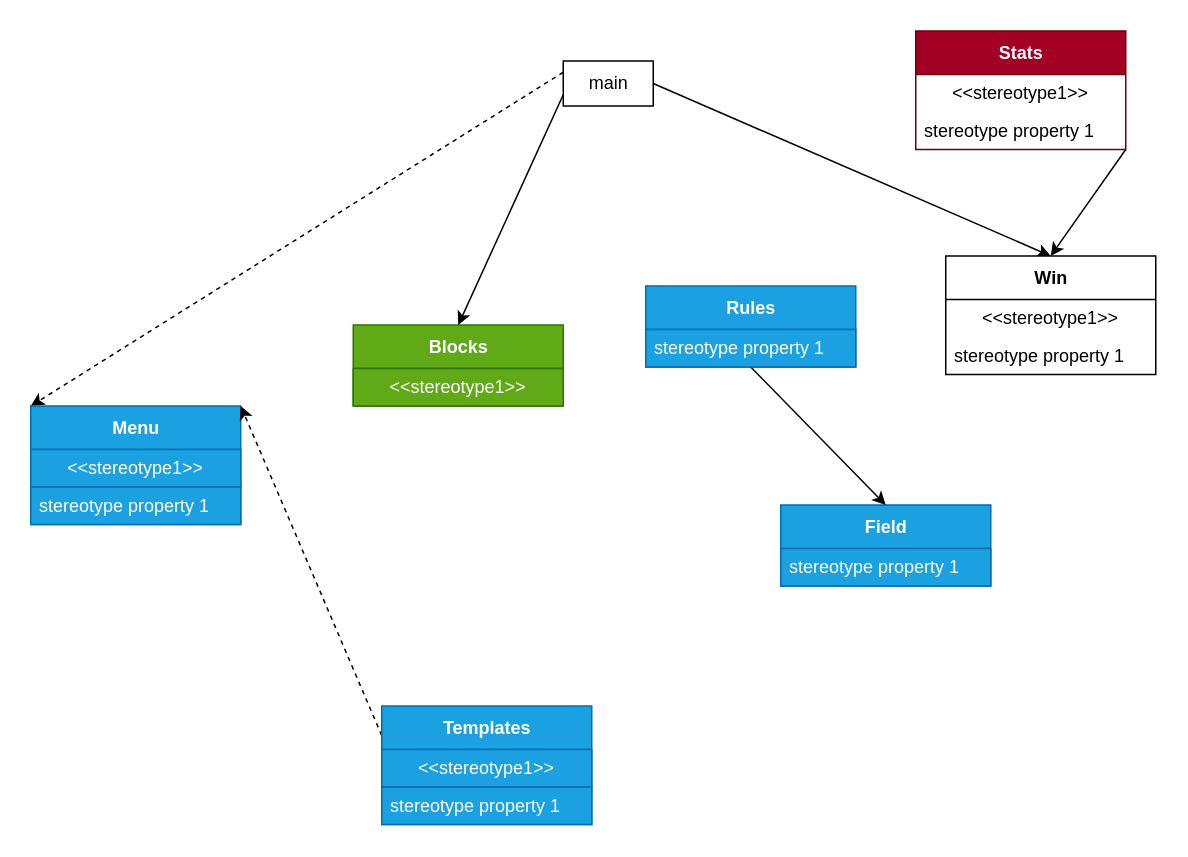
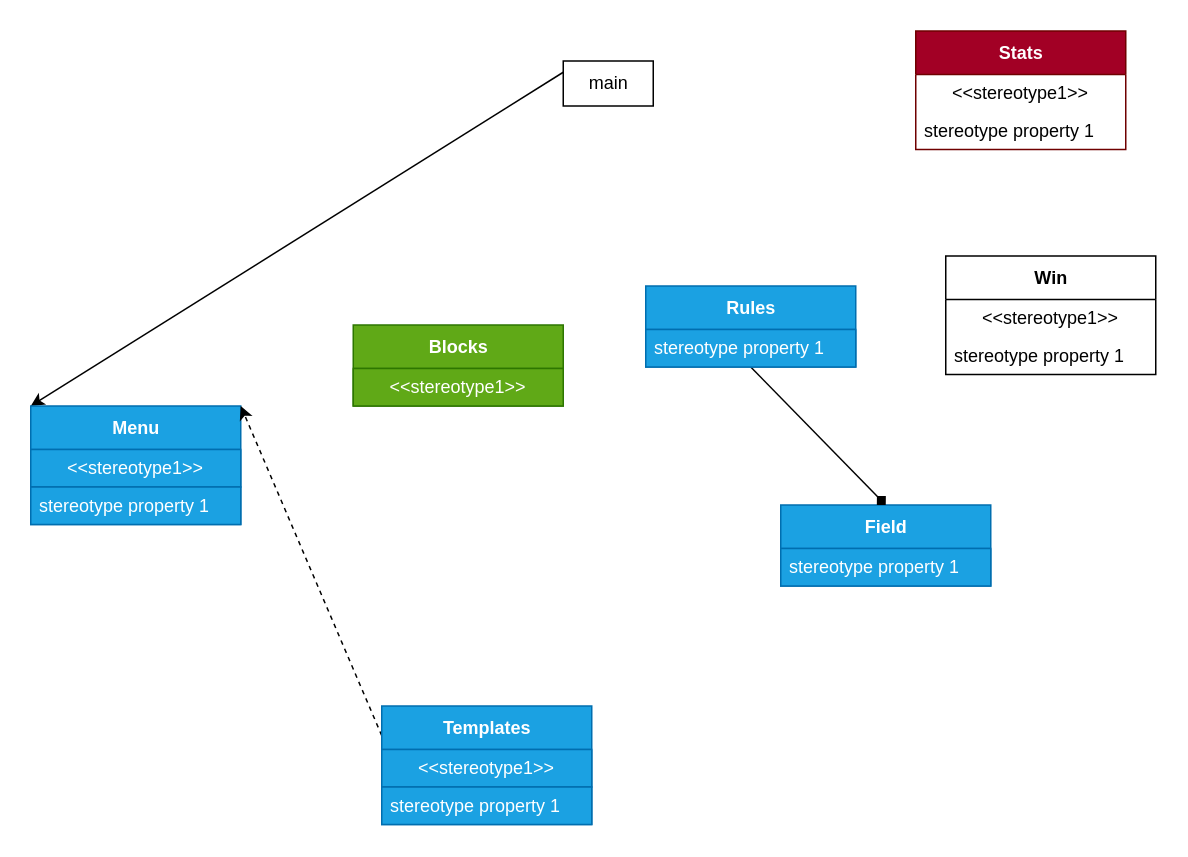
- <mxCell id="2" style="edgeStyle=none;html=1;exitX=1;exitY=0.5;exitDx=0;exitDy=0;entryX=0.5;entryY=0;entryDx=0;entryDy=0;" edge="1" parent="1" source="4" target="13"><mxGeometry relative="1" as="geometry" /></mxCell>
- <mxCell id="20" style="edgeStyle=none;html=1;exitX=1;exitY=1;exitDx=0;exitDy=0;entryX=0.5;entryY=0;entryDx=0;entryDy=0;" edge="1" parent="1" source="21" target="13"><mxGeometry relative="1" as="geometry" /></mxCell>
- <mxCell id="12" style="edgeStyle=none;html=1;exitX=0;exitY=0.75;exitDx=0;exitDy=0;entryX=0.5;entryY=0;entryDx=0;entryDy=0;" parent="1" source="4" target="10" edge="1"><mxGeometry relative="1" as="geometry"><Array as="points" /></mxGeometry></mxCell>
- <mxCell id="3" style="edgeStyle=none;html=1;exitX=0;exitY=0.25;exitDx=0;exitDy=0;entryX=0;entryY=0;entryDx=0;entryDy=0;dashed=1;" edge="1" parent="1" source="4" target="7"><mxGeometry relative="1" as="geometry" /></mxCell>
+ <mxCell id="3" style="edgeStyle=none;html=1;exitX=0;exitY=0.25;exitDx=0;exitDy=0;entryX=0;entryY=0;entryDx=0;entryDy=0;" edge="1" parent="1" source="4" target="7"><mxGeometry relative="1" as="geometry" /></mxCell>
- <mxCell id="24" style="edgeStyle=none;html=1;exitX=0.5;exitY=1;exitDx=0;exitDy=0;entryX=0.5;entryY=0;entryDx=0;entryDy=0;" edge="1" parent="1" source="25" target="5"><mxGeometry relative="1" as="geometry" /></mxCell>
+ <mxCell id="24" style="edgeStyle=none;html=1;exitX=0.5;exitY=1;exitDx=0;exitDy=0;entryX=0.5;entryY=0;entryDx=0;entryDy=0;endArrow=diamond;" edge="1" parent="1" source="25" target="5"><mxGeometry relative="1" as="geometry" /></mxCell>
